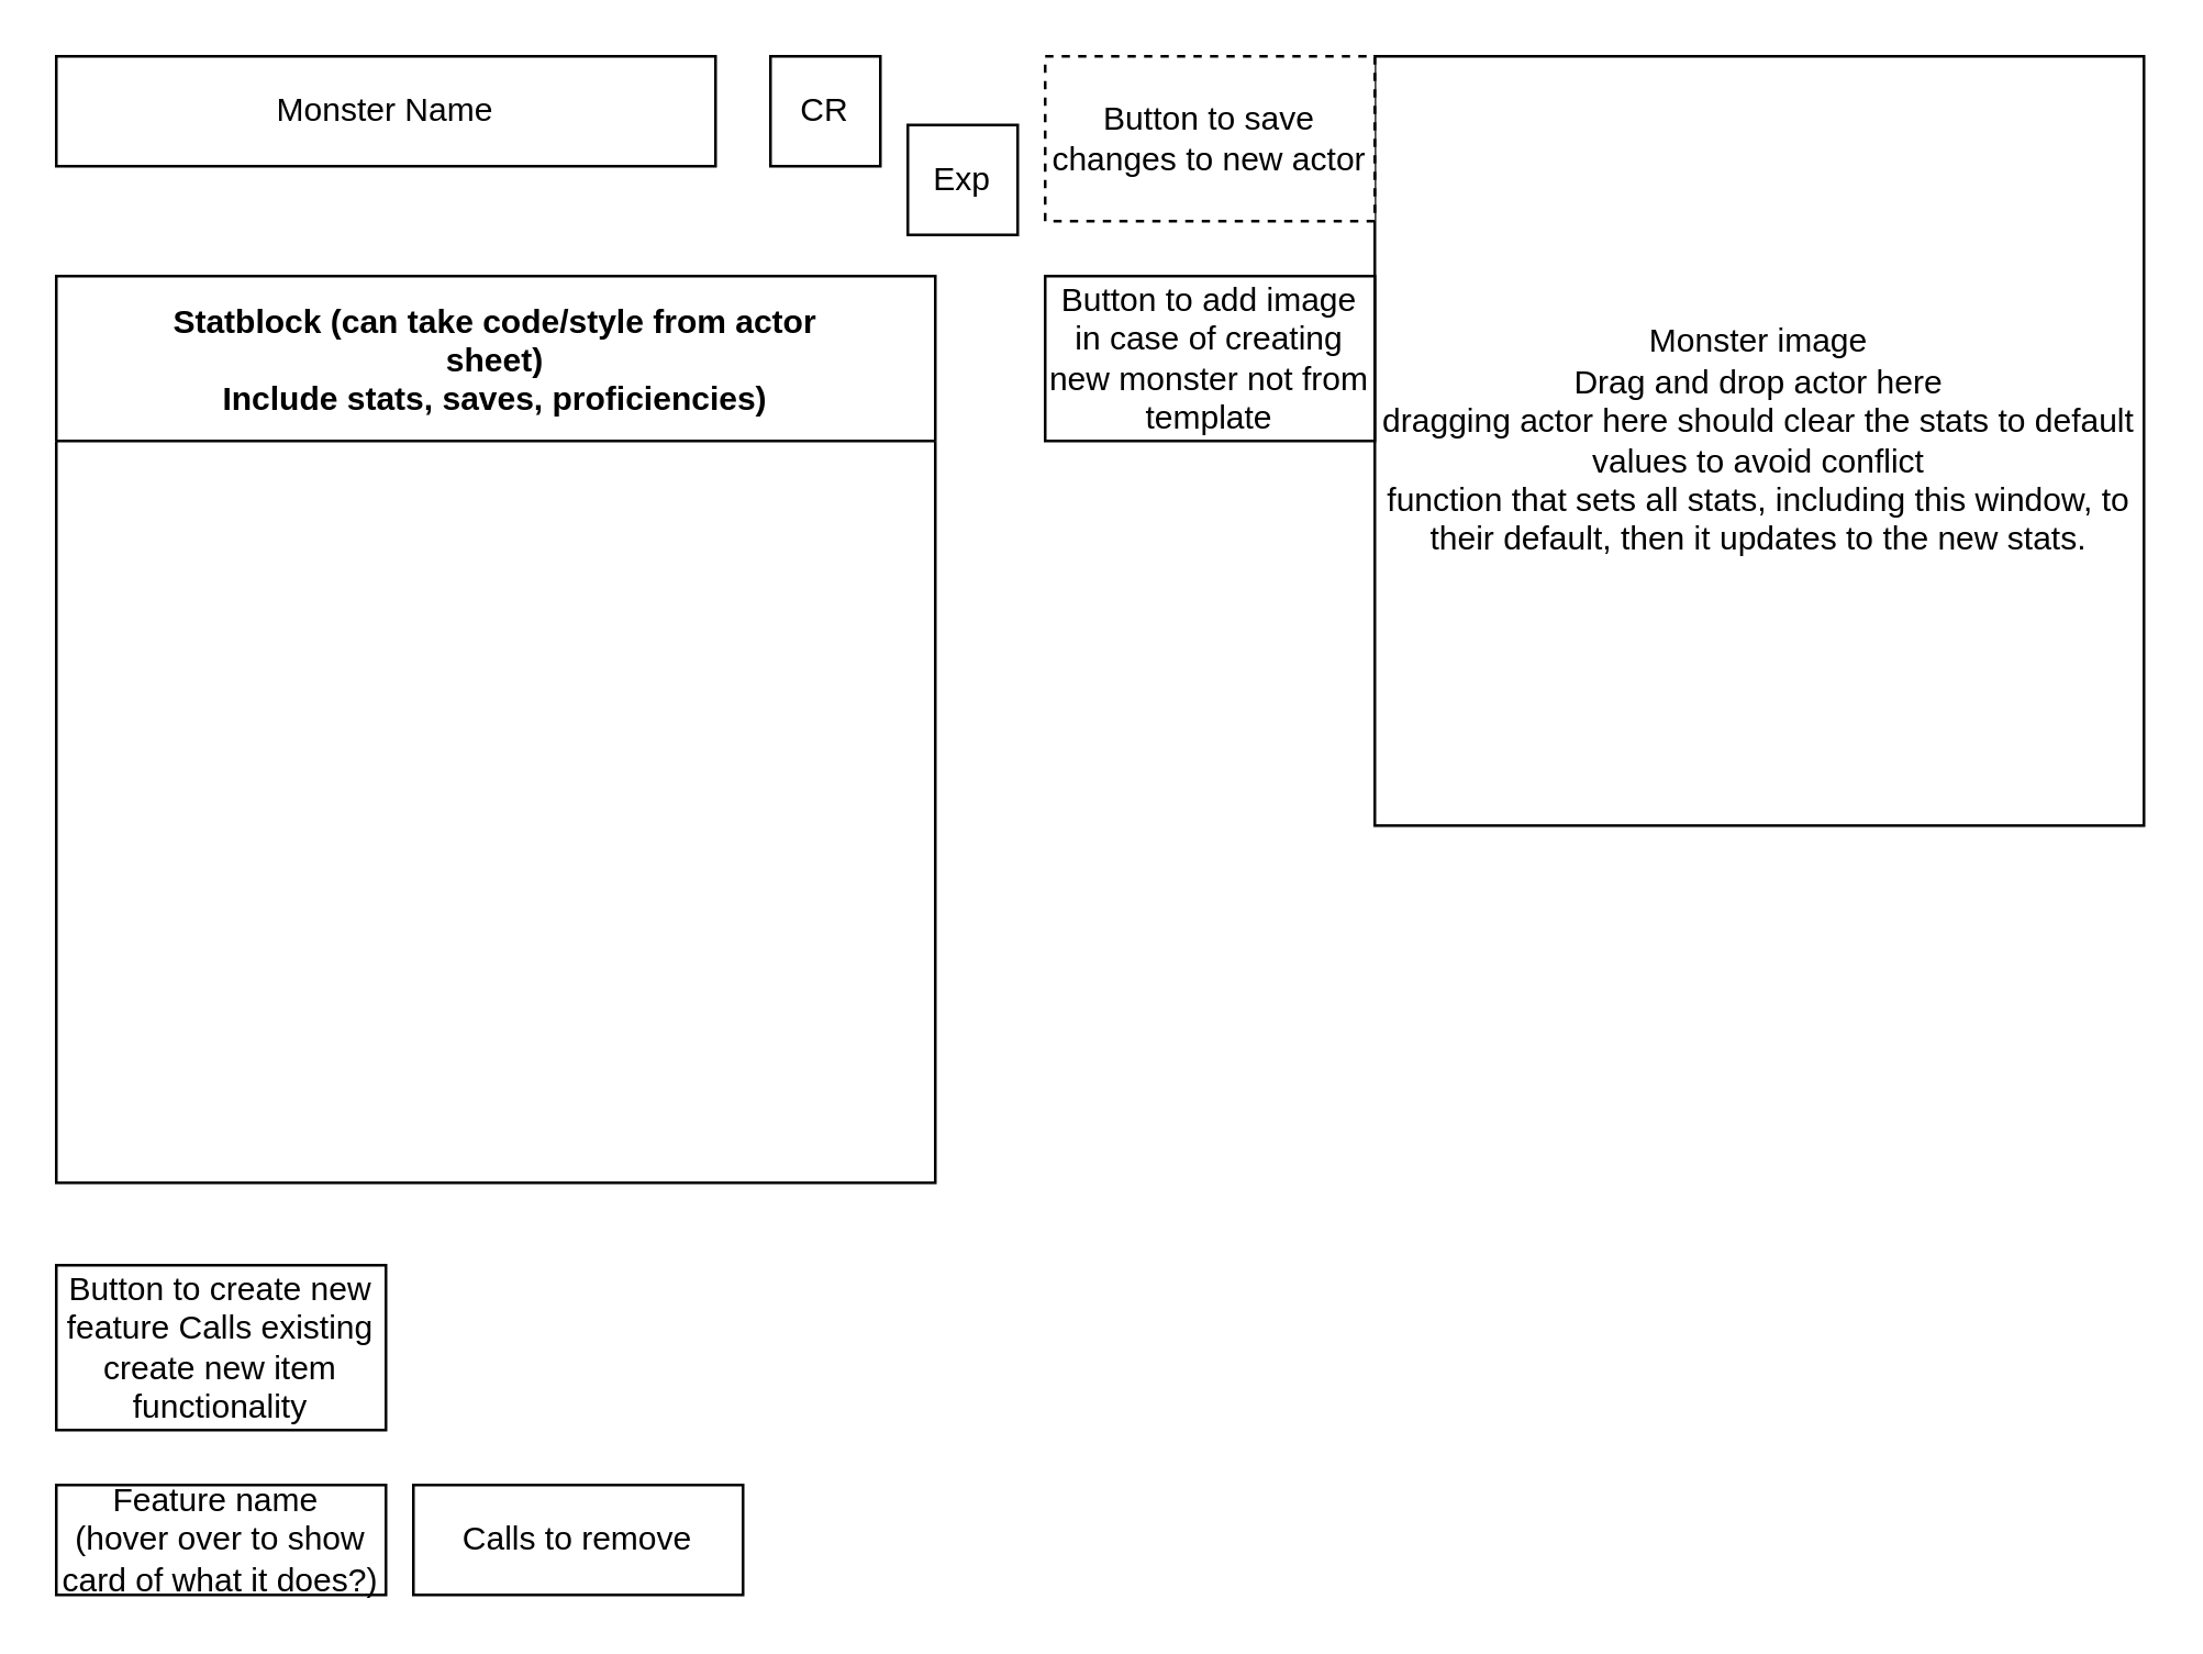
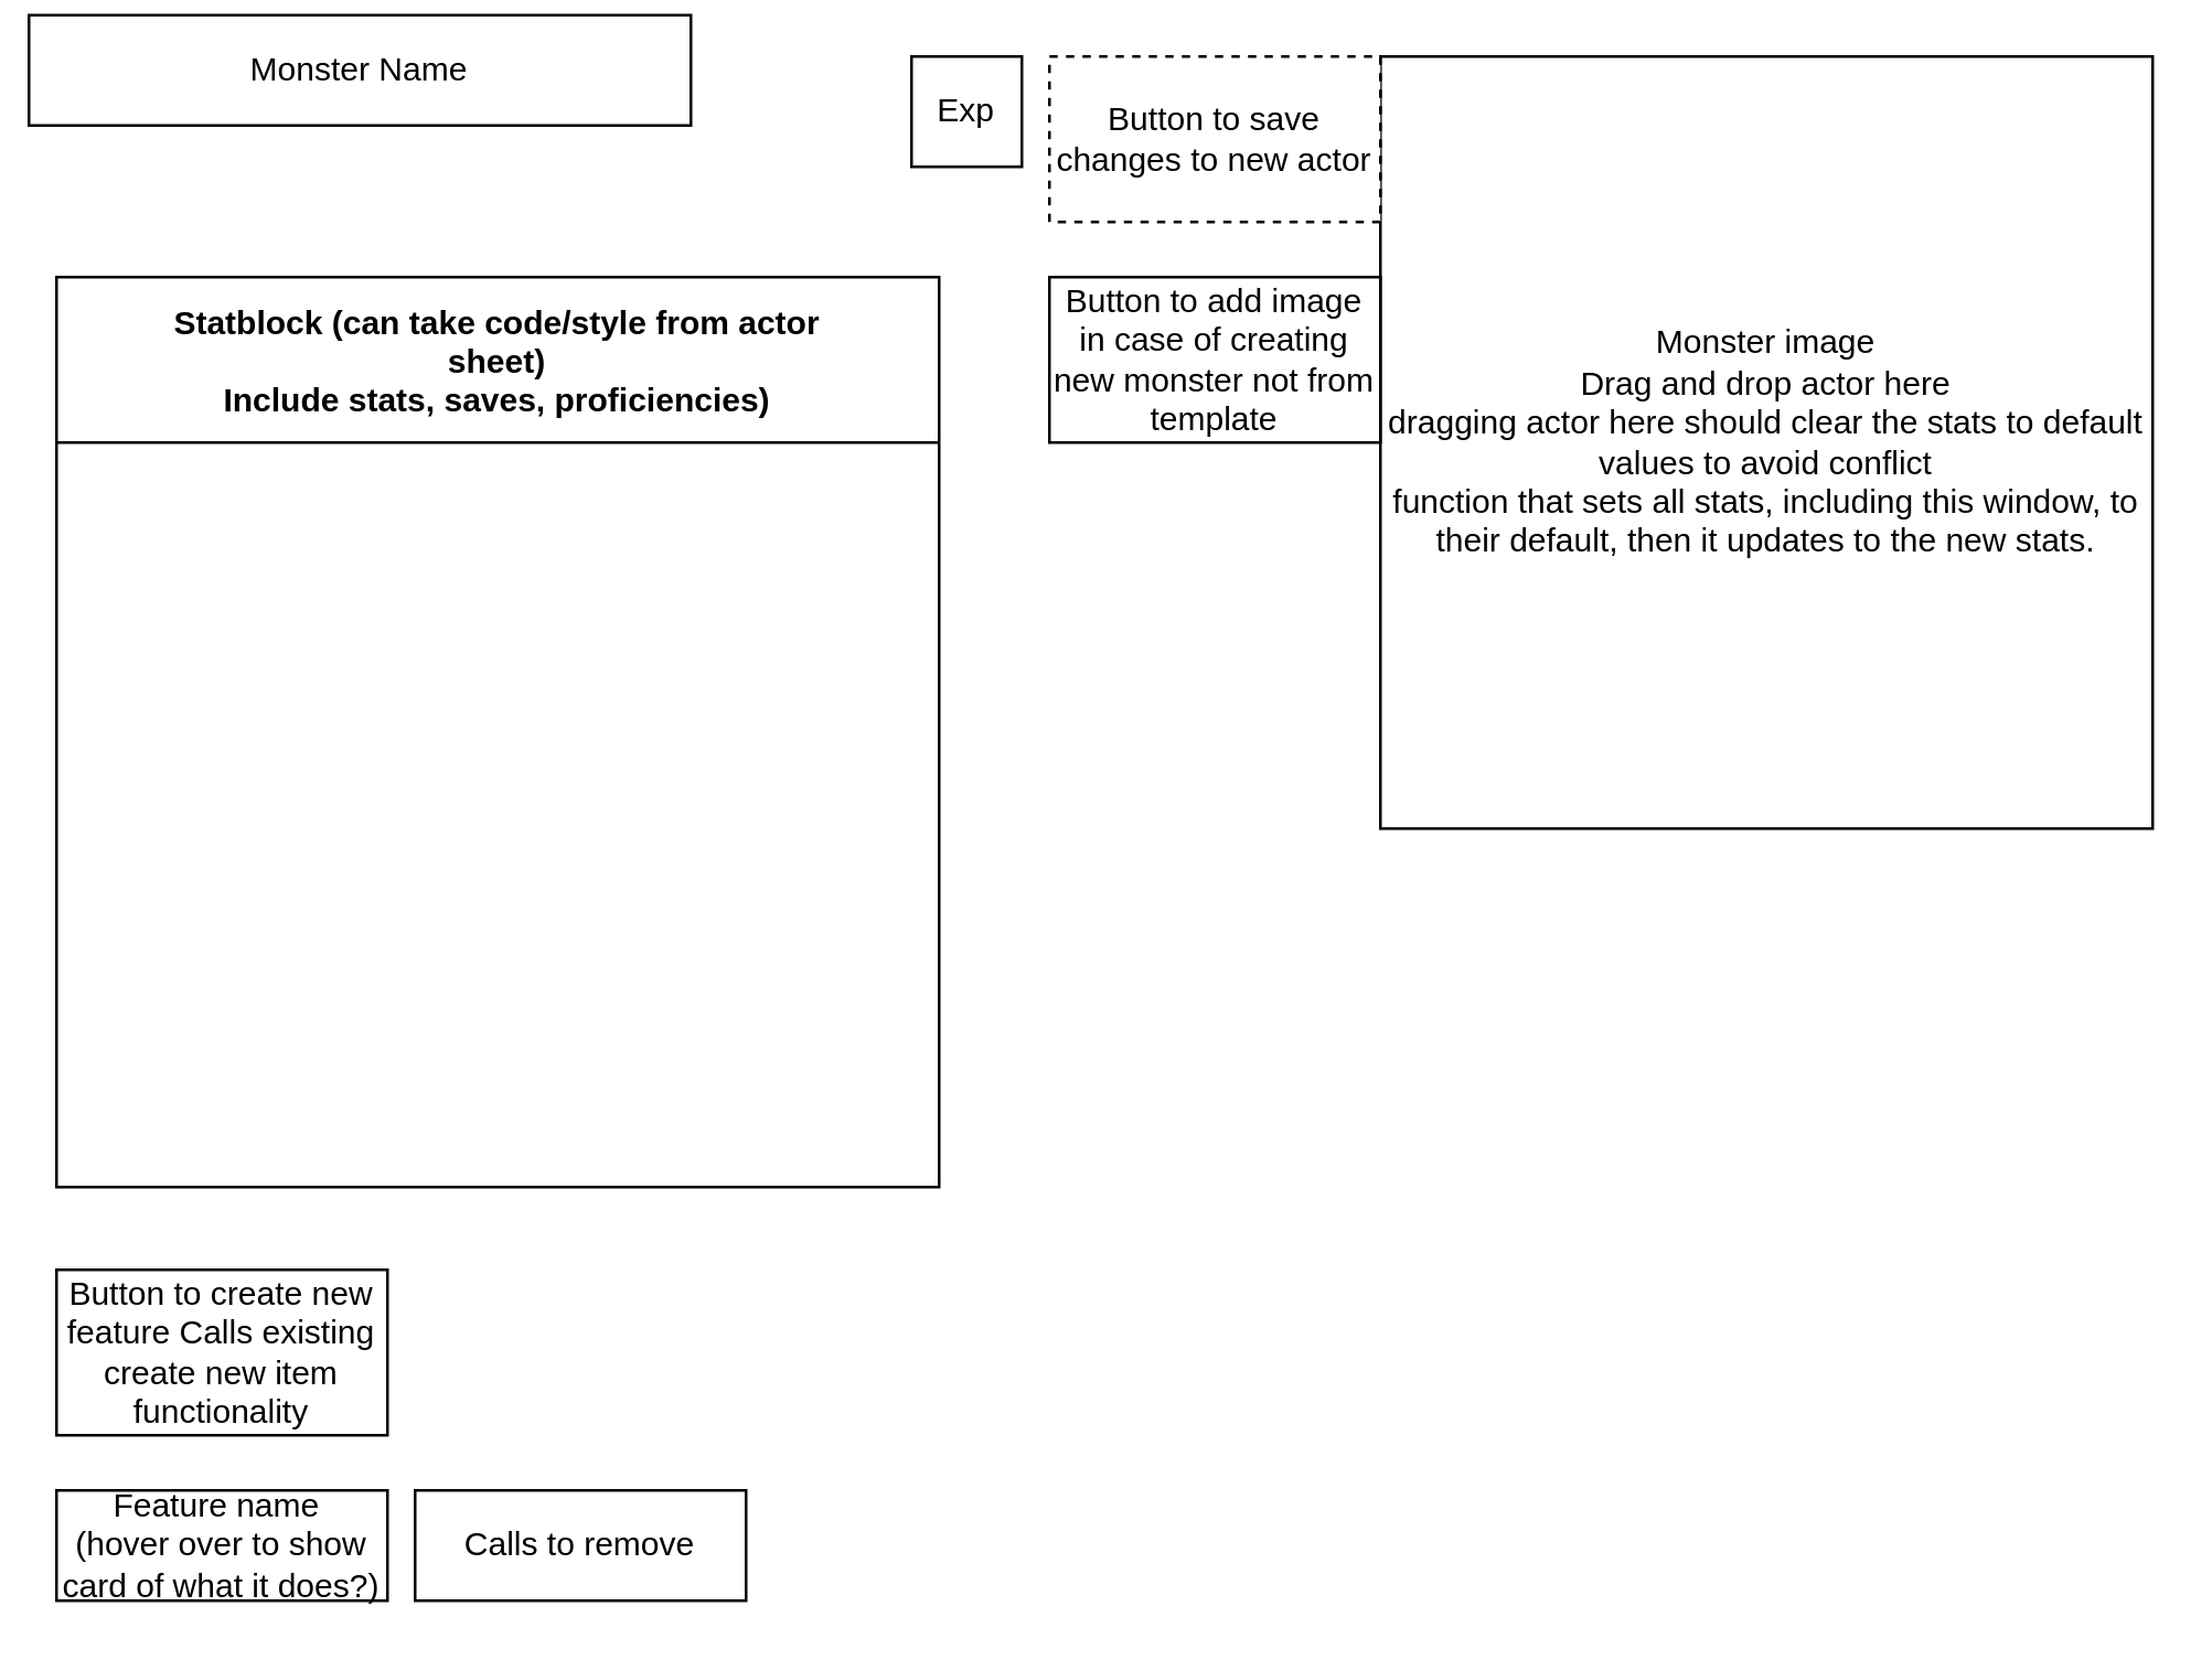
- <mxCell id="2" value="Monster Name" style="rounded=0;whiteSpace=wrap;html=1;" parent="1" vertex="1"><mxGeometry x="20" y="20" width="240" height="40" as="geometry" /></mxCell>
+ <mxCell id="2" value="Monster Name" style="rounded=0;whiteSpace=wrap;html=1;" parent="1" vertex="1"><mxGeometry x="10" y="5" width="240" height="40" as="geometry" /></mxCell>
- <mxCell id="3" value="CR" style="rounded=0;whiteSpace=wrap;html=1;" parent="1" vertex="1"><mxGeometry x="280" y="20" width="40" height="40" as="geometry" /></mxCell>
- <mxCell id="4" value="Exp" style="rounded=0;whiteSpace=wrap;html=1;" parent="1" vertex="1"><mxGeometry x="330" y="45" width="40" height="40" as="geometry" /></mxCell>
+ <mxCell id="4" value="Exp" style="rounded=0;whiteSpace=wrap;html=1;" parent="1" vertex="1"><mxGeometry x="330" y="20" width="40" height="40" as="geometry" /></mxCell>
